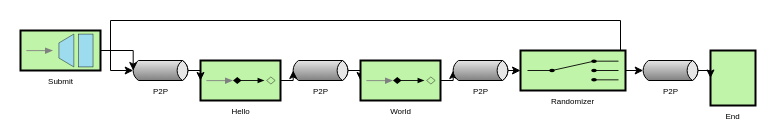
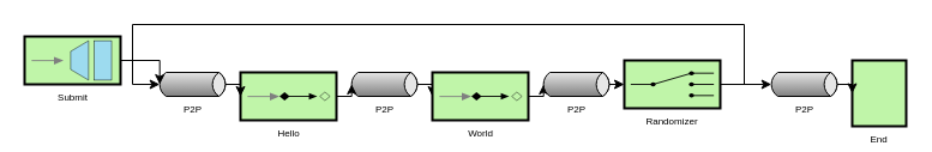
- <mxCell id="12" value="Randomizer" style="strokeWidth=2;outlineConnect=0;dashed=0;align=center;fontSize=8;fillColor=#c0f5a9;verticalLabelPosition=bottom;verticalAlign=top;shape=mxgraph.eip.content_based_router;" vertex="1" parent="1"><mxGeometry x="520" y="50" width="105" height="40" as="geometry" /></mxCell>
+ <mxCell id="12" value="Randomizer" style="strokeWidth=2;outlineConnect=0;dashed=0;align=center;fontSize=8;fillColor=#c0f5a9;verticalLabelPosition=bottom;verticalAlign=top;shape=mxgraph.eip.content_based_router;" vertex="1" parent="1"><mxGeometry x="520" y="50" width="80" height="40" as="geometry" /></mxCell>
